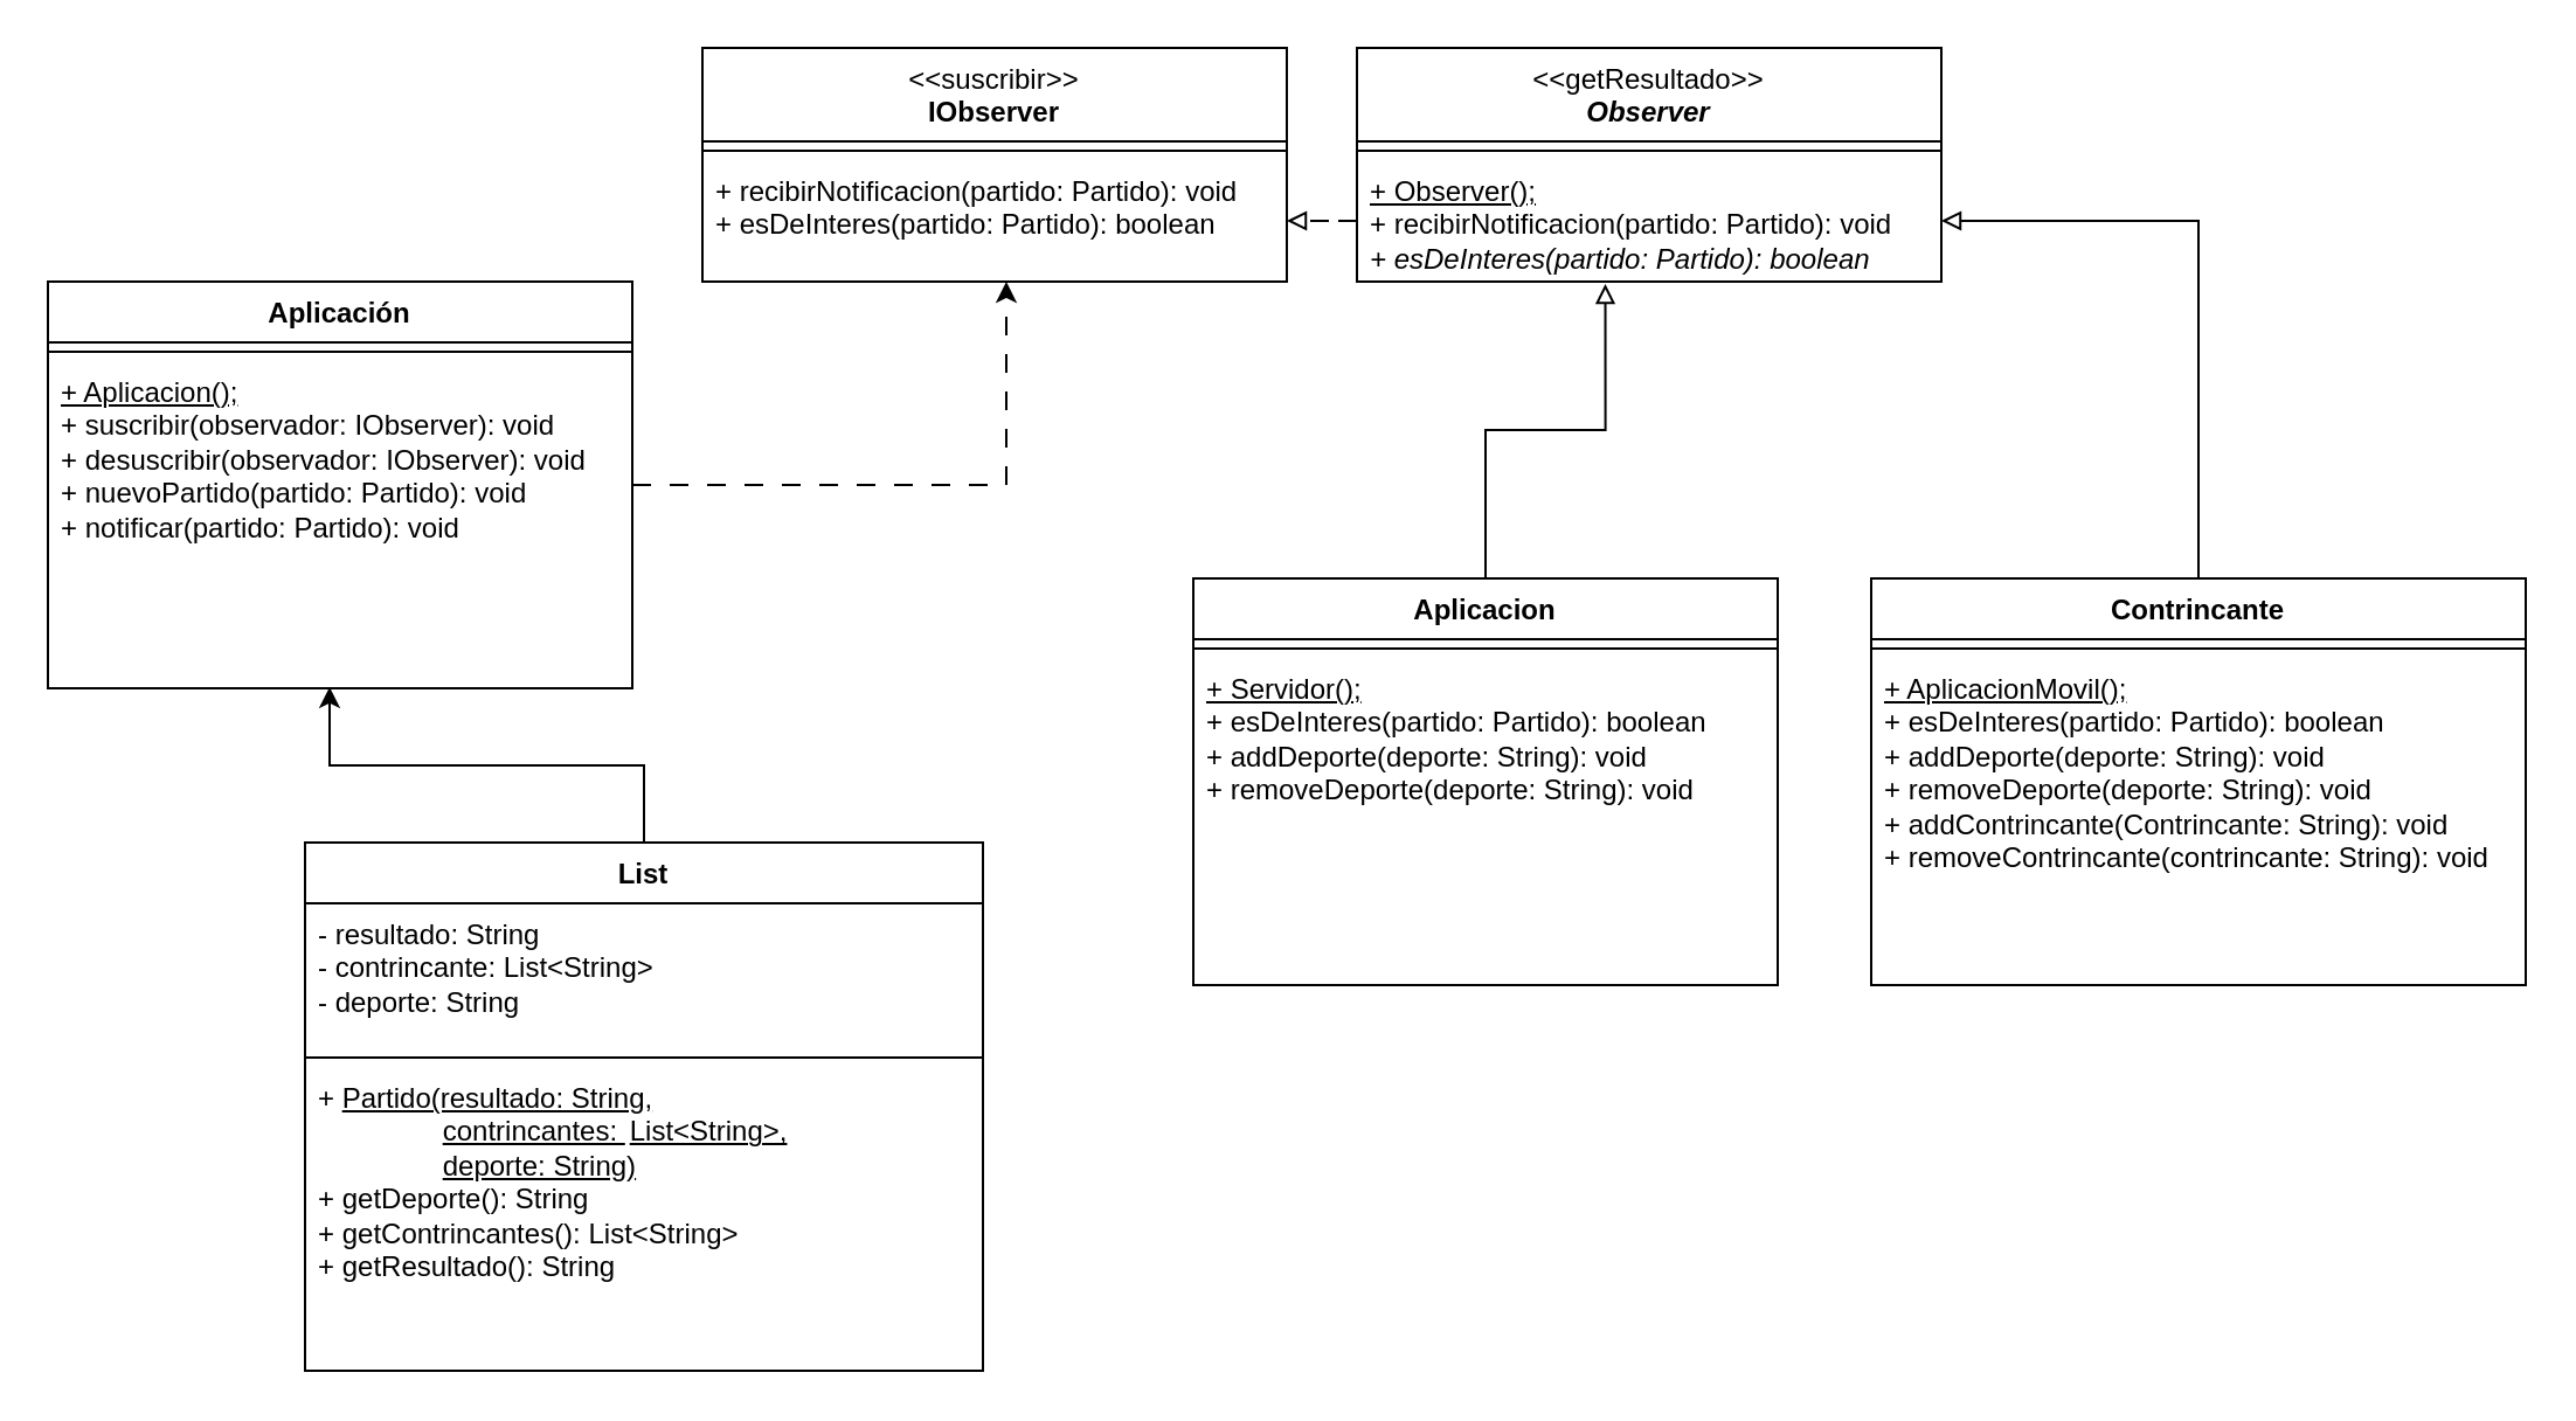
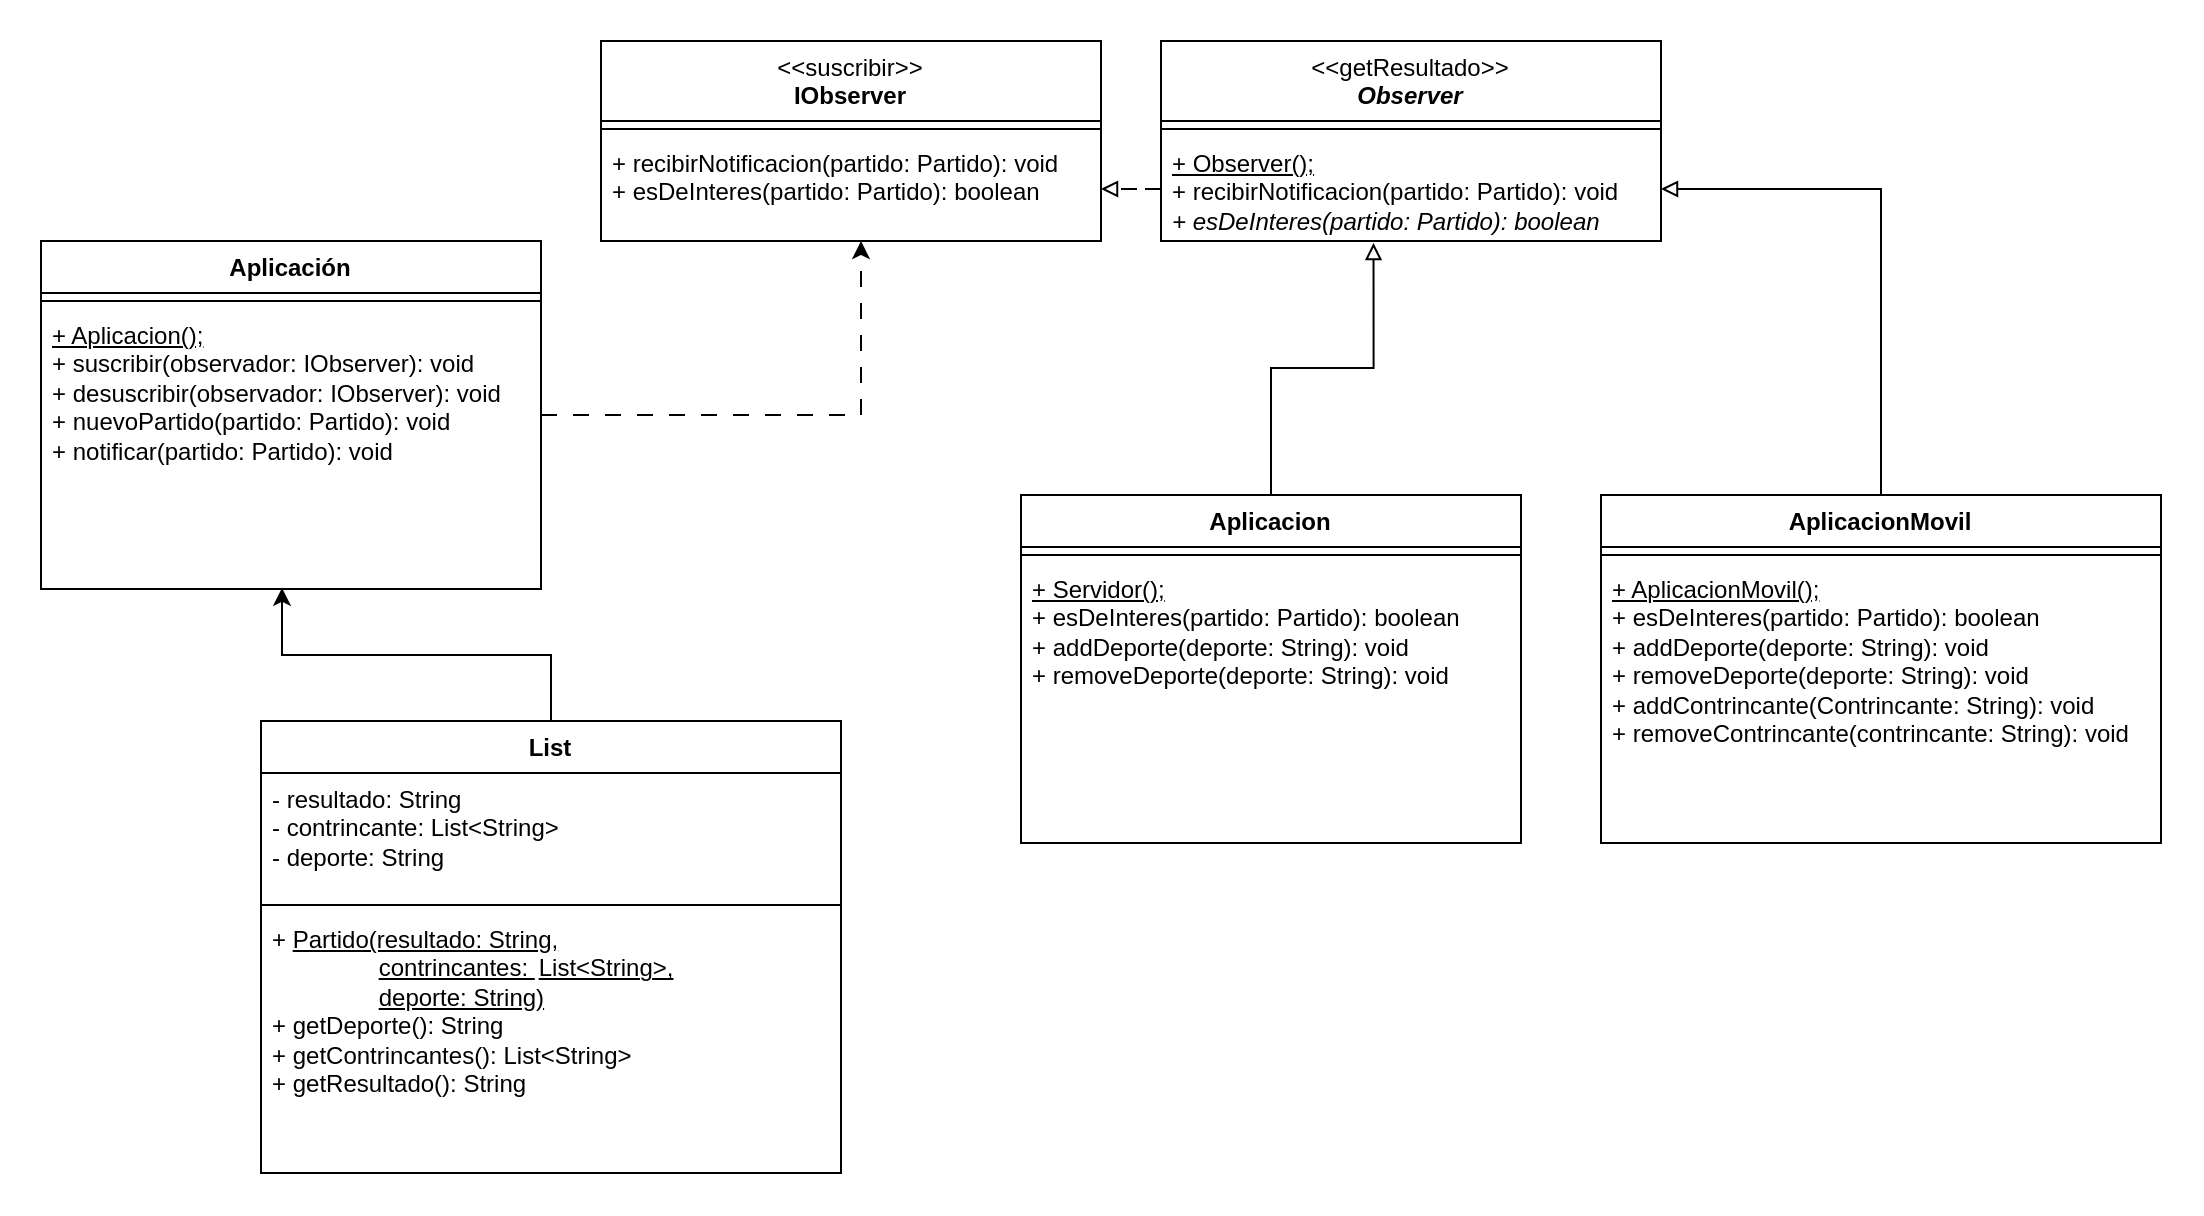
- <mxCell id="15" value="Contrincante" style="swimlane;fontStyle=1;align=center;verticalAlign=top;childLayout=stackLayout;horizontal=1;startSize=26;horizontalStack=0;resizeParent=1;resizeParentMax=0;resizeLast=0;collapsible=1;marginBottom=0;whiteSpace=wrap;html=1;" parent="1" vertex="1"><mxGeometry x="800" y="247" width="280" height="174" as="geometry" /></mxCell>
+ <mxCell id="15" value="AplicacionMovil" style="swimlane;fontStyle=1;align=center;verticalAlign=top;childLayout=stackLayout;horizontal=1;startSize=26;horizontalStack=0;resizeParent=1;resizeParentMax=0;resizeLast=0;collapsible=1;marginBottom=0;whiteSpace=wrap;html=1;" parent="1" vertex="1"><mxGeometry x="800" y="247" width="280" height="174" as="geometry" /></mxCell>
